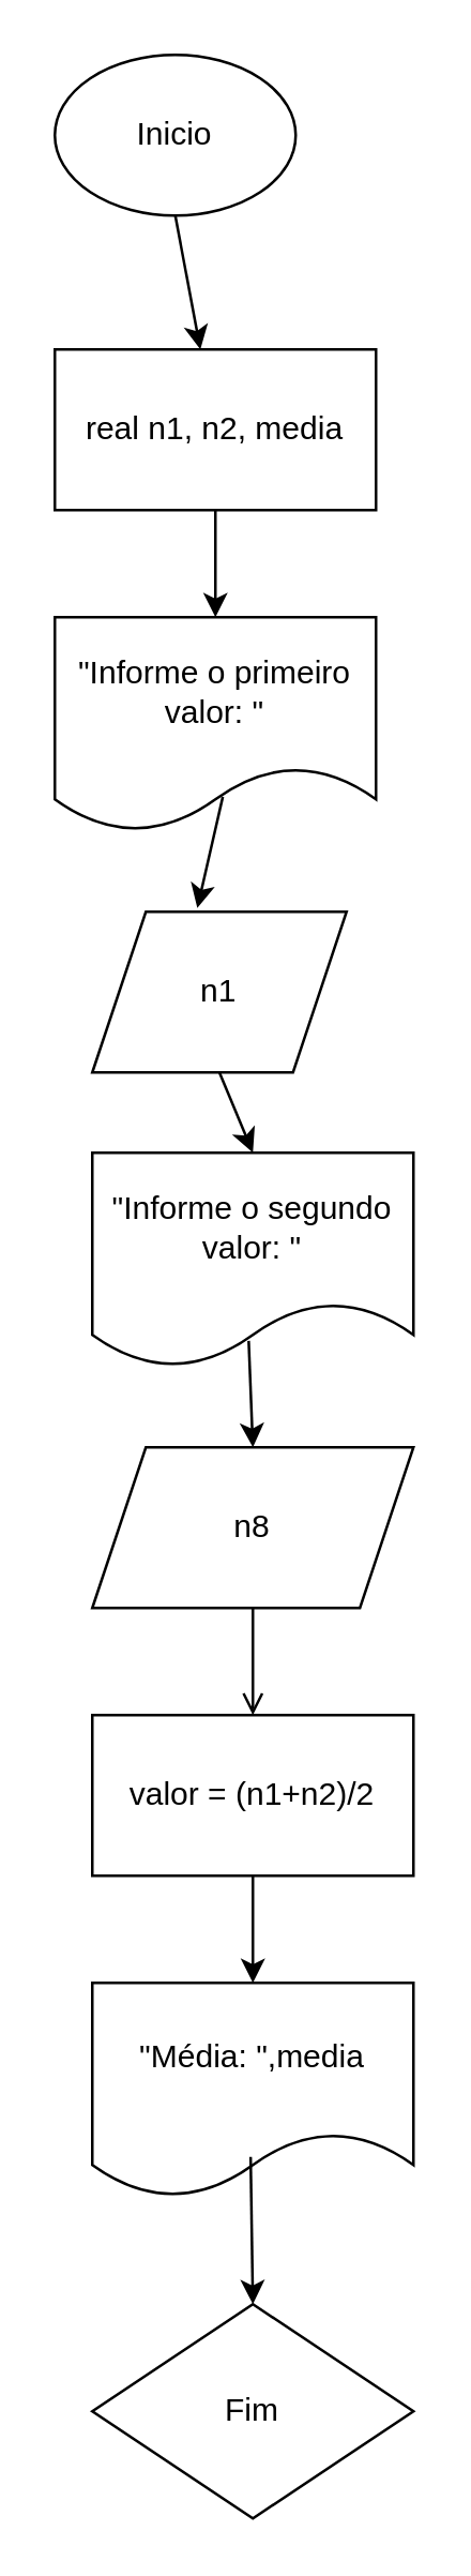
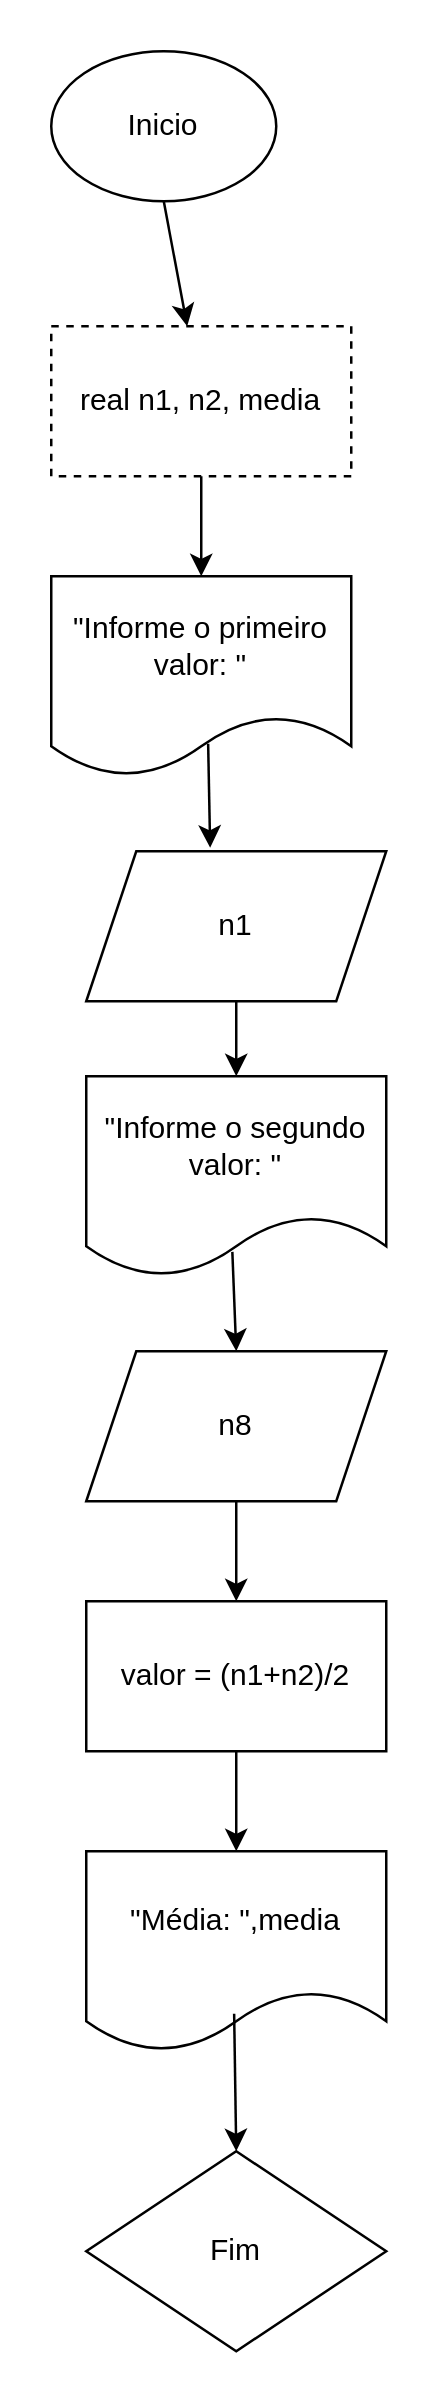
- <mxCell id="4" value="real n1, n2, media" style="rounded=0;whiteSpace=wrap;html=1;" vertex="1" parent="1"><mxGeometry x="20" y="130" width="120" height="60" as="geometry" /></mxCell>
+ <mxCell id="4" value="real n1, n2, media" style="rounded=0;whiteSpace=wrap;html=1;dashed=1;" vertex="1" parent="1"><mxGeometry x="20" y="130" width="120" height="60" as="geometry" /></mxCell>
- <mxCell id="6" value="n1" style="shape=parallelogram;perimeter=parallelogramPerimeter;whiteSpace=wrap;html=1;fixedSize=1;" vertex="1" parent="1"><mxGeometry x="34" y="340" width="95" height="60" as="geometry" /></mxCell>
+ <mxCell id="6" value="n1" style="shape=parallelogram;perimeter=parallelogramPerimeter;whiteSpace=wrap;html=1;fixedSize=1;" vertex="1" parent="1"><mxGeometry x="34" y="340" width="120" height="60" as="geometry" /></mxCell>
- <mxCell id="13" value="" style="endArrow=open;html=1;rounded=0;exitX=0.5;exitY=1;exitDx=0;exitDy=0;entryX=0.5;entryY=0;entryDx=0;entryDy=0;" edge="1" parent="1" source="8" target="9"><mxGeometry width="50" height="50" relative="1" as="geometry"><mxPoint x="70" y="670" as="sourcePoint" /><mxPoint x="120" y="620" as="targetPoint" /></mxGeometry></mxCell>
+ <mxCell id="13" value="" style="endArrow=classic;html=1;rounded=0;exitX=0.5;exitY=1;exitDx=0;exitDy=0;entryX=0.5;entryY=0;entryDx=0;entryDy=0;" edge="1" parent="1" source="8" target="9"><mxGeometry width="50" height="50" relative="1" as="geometry"><mxPoint x="70" y="670" as="sourcePoint" /><mxPoint x="120" y="620" as="targetPoint" /></mxGeometry></mxCell>
